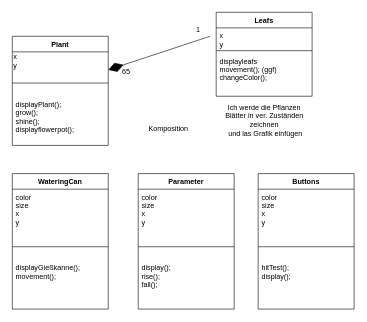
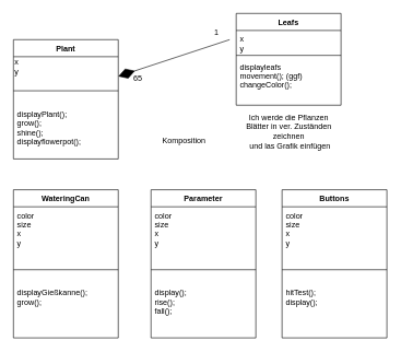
- <mxCell id="15" value="displayGießkanne();&#10;movement();" style="text;strokeColor=none;fillColor=none;align=left;verticalAlign=top;spacingLeft=4;spacingRight=4;overflow=hidden;rotatable=0;points=[[0,0.5],[1,0.5]];portConstraint=eastwest;" parent="12" vertex="1"><mxGeometry y="144" width="160" height="82" as="geometry" /></mxCell>
+ <mxCell id="15" value="displayGießkanne();&#10;grow();" style="text;strokeColor=none;fillColor=none;align=left;verticalAlign=top;spacingLeft=4;spacingRight=4;overflow=hidden;rotatable=0;points=[[0,0.5],[1,0.5]];portConstraint=eastwest;" parent="12" vertex="1"><mxGeometry y="144" width="160" height="82" as="geometry" /></mxCell>
